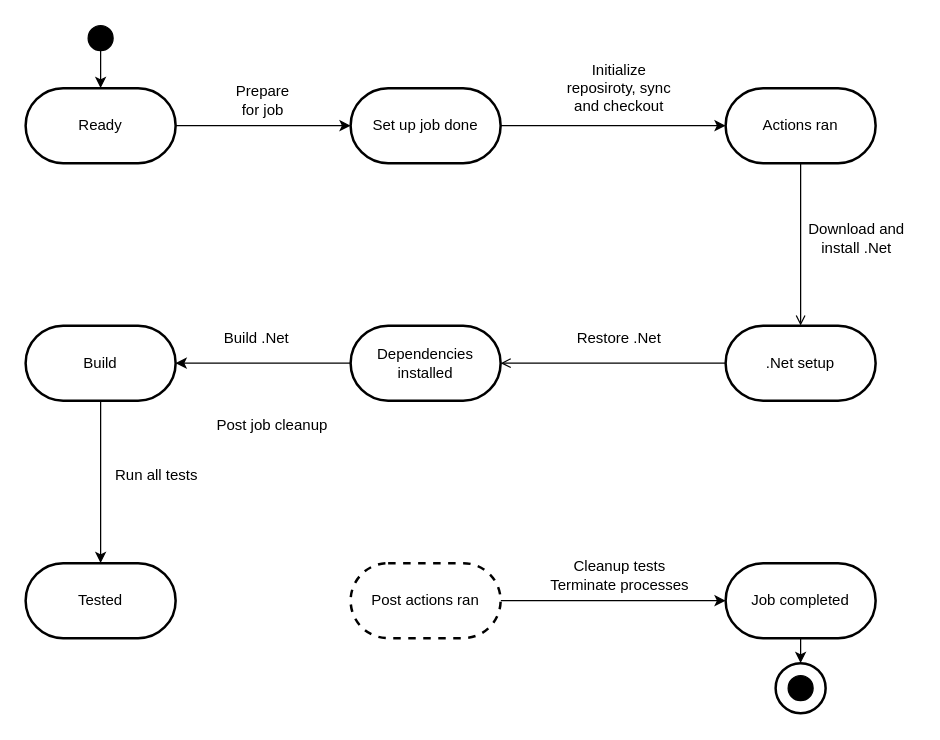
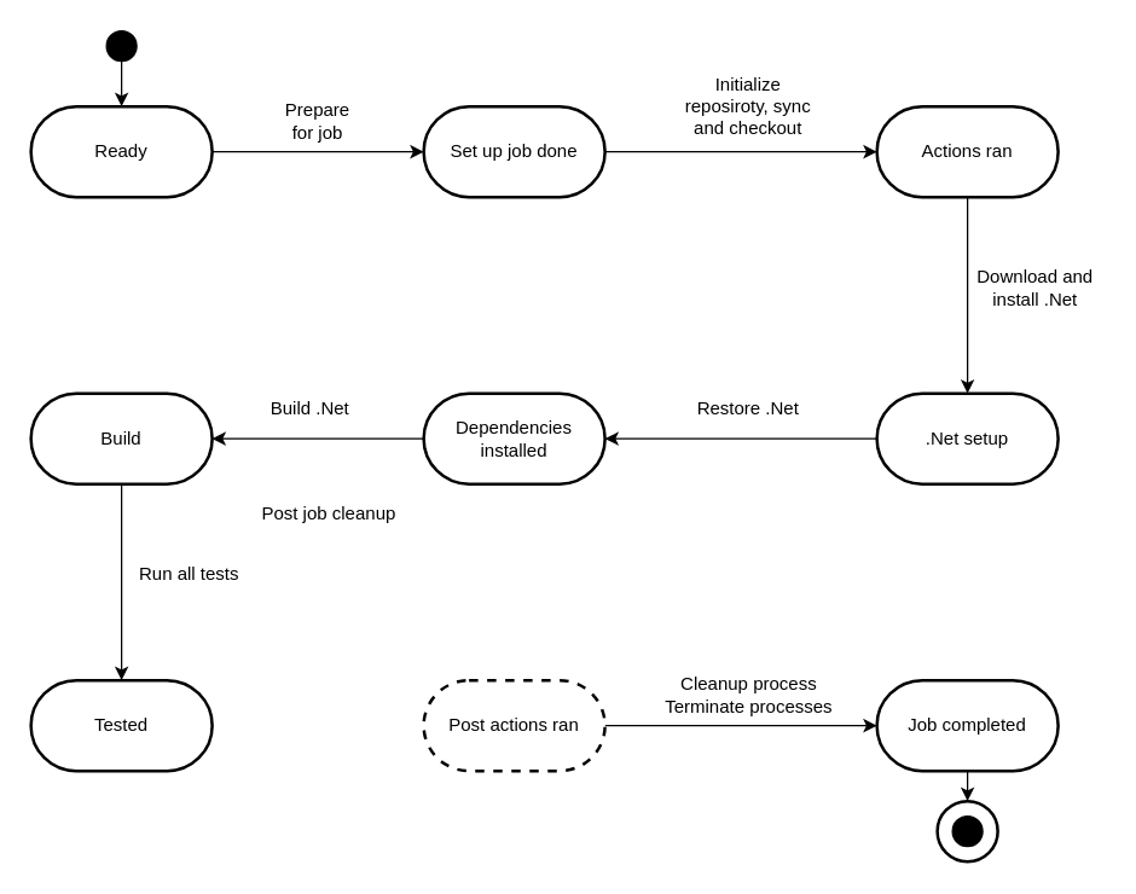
- <mxCell id="9" value="" style="edgeStyle=orthogonalEdgeStyle;rounded=0;orthogonalLoop=1;jettySize=auto;html=1;endArrow=open;" edge="1" parent="1" source="10" target="12"><mxGeometry relative="1" as="geometry" /></mxCell>
+ <mxCell id="9" value="" style="edgeStyle=orthogonalEdgeStyle;rounded=0;orthogonalLoop=1;jettySize=auto;html=1;" edge="1" parent="1" source="10" target="12"><mxGeometry relative="1" as="geometry" /></mxCell>
- <mxCell id="11" value="" style="edgeStyle=orthogonalEdgeStyle;rounded=0;orthogonalLoop=1;jettySize=auto;html=1;endArrow=open;" edge="1" parent="1" source="12" target="14"><mxGeometry relative="1" as="geometry" /></mxCell>
+ <mxCell id="11" value="" style="edgeStyle=orthogonalEdgeStyle;rounded=0;orthogonalLoop=1;jettySize=auto;html=1;" edge="1" parent="1" source="12" target="14"><mxGeometry relative="1" as="geometry" /></mxCell>
- <mxCell id="30" value="Cleanup tests&lt;br&gt;Terminate processes" style="text;html=1;strokeColor=none;fillColor=none;align=center;verticalAlign=middle;whiteSpace=wrap;rounded=0;shadow=0;glass=0;" vertex="1" parent="1"><mxGeometry x="427.5" y="450" width="135" height="20" as="geometry" /></mxCell>
+ <mxCell id="30" value="Cleanup process&lt;br&gt;Terminate processes" style="text;html=1;strokeColor=none;fillColor=none;align=center;verticalAlign=middle;whiteSpace=wrap;rounded=0;shadow=0;glass=0;" vertex="1" parent="1"><mxGeometry x="427.5" y="450" width="135" height="20" as="geometry" /></mxCell>
